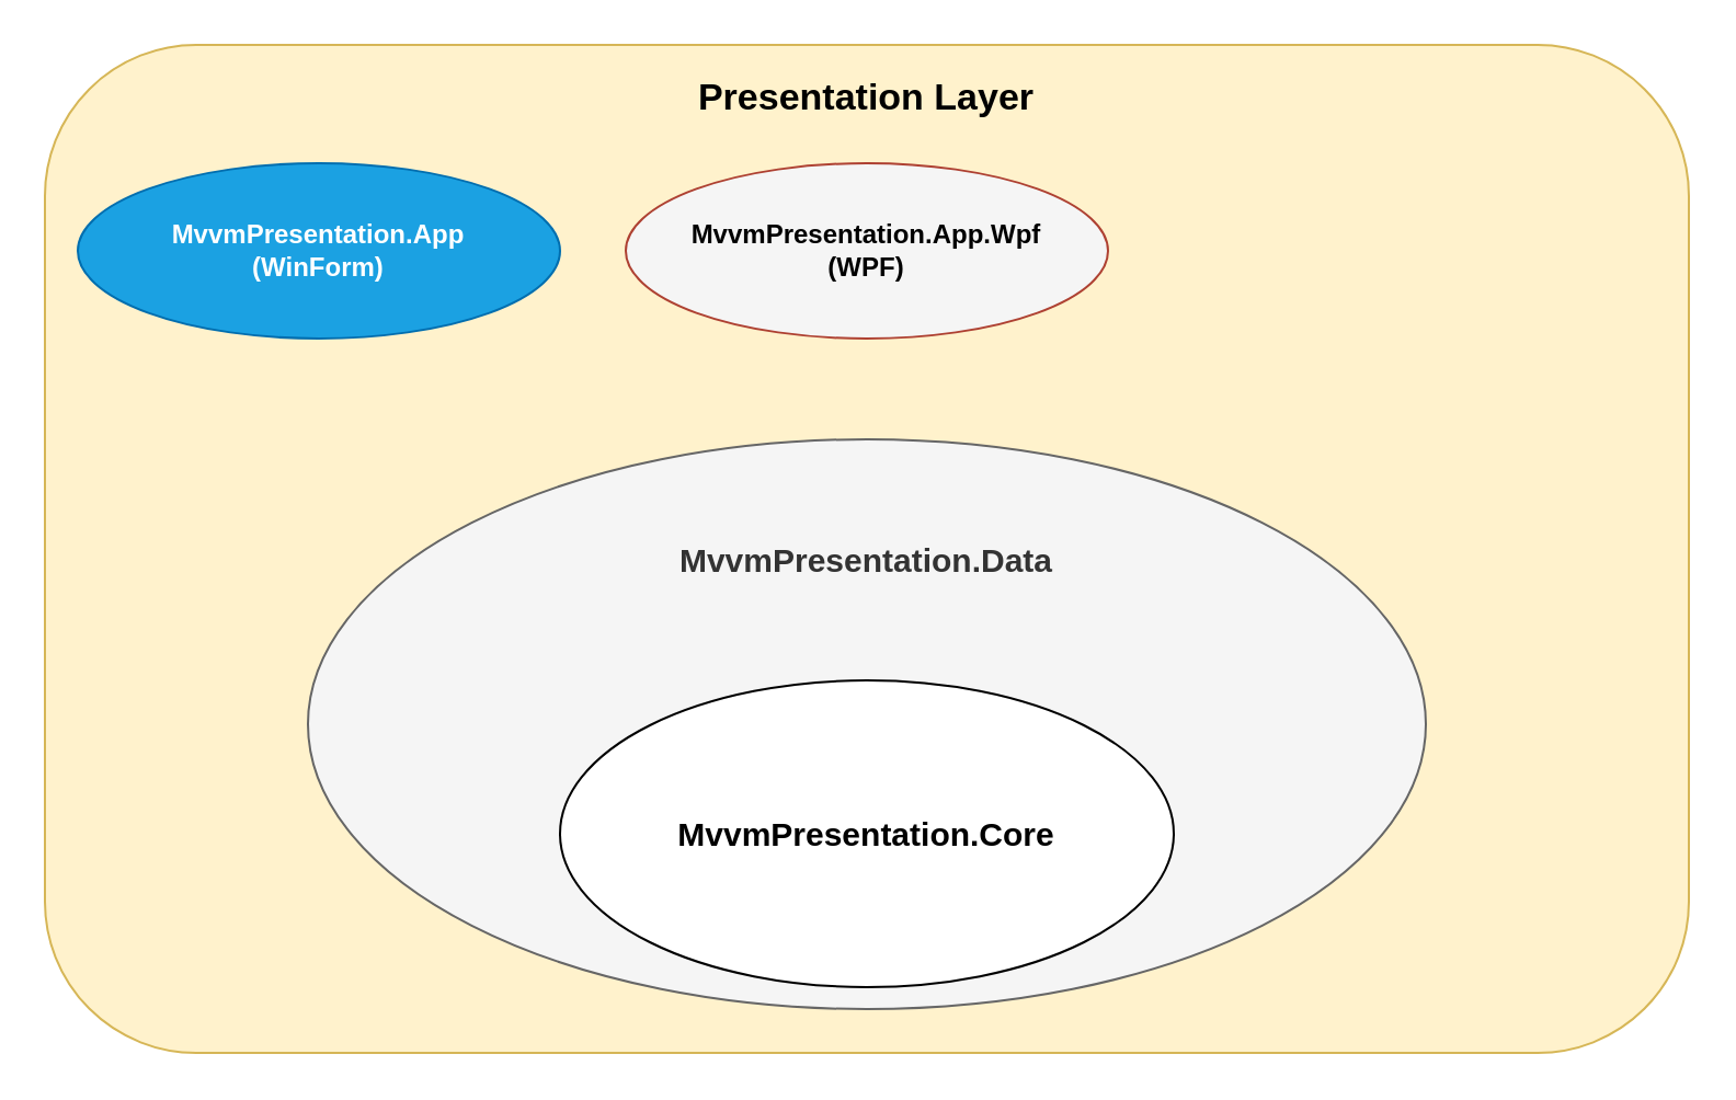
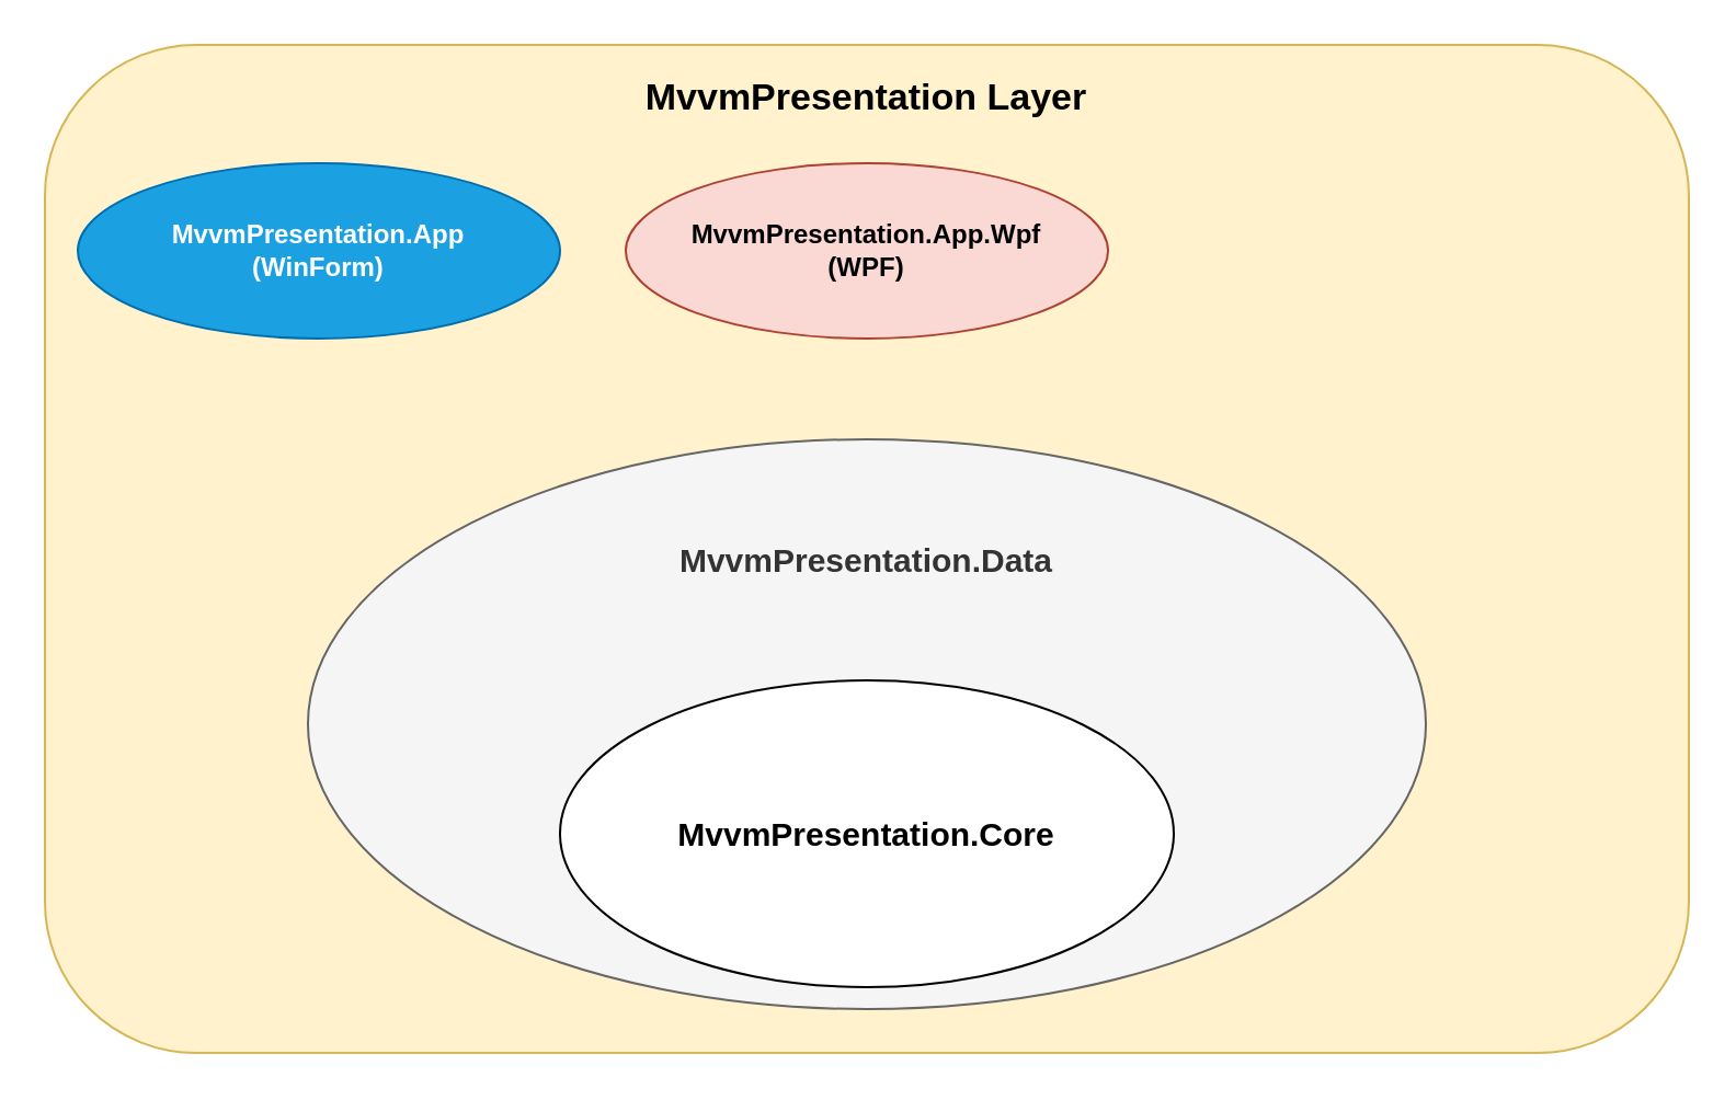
- <mxCell id="2" value="Presentation Layer" style="rounded=1;whiteSpace=wrap;html=1;fontSize=17;fillColor=#fff2cc;strokeColor=#d6b656;verticalAlign=top;spacingTop=8;fontStyle=1" vertex="1" parent="1"><mxGeometry x="20" y="20" width="750" height="460" as="geometry" /></mxCell>
+ <mxCell id="2" value="MvvmPresentation Layer" style="rounded=1;whiteSpace=wrap;html=1;fontSize=17;fillColor=#fff2cc;strokeColor=#d6b656;verticalAlign=top;spacingTop=8;fontStyle=1" vertex="1" parent="1"><mxGeometry x="20" y="20" width="750" height="460" as="geometry" /></mxCell>
- <mxCell id="6" value="MvvmPresentation.App.Wpf&lt;br&gt;(WPF)" style="ellipse;whiteSpace=wrap;html=1;fontStyle=1;fillColor=#f5f5f5;strokeColor=#ae4132;" vertex="1" parent="1"><mxGeometry x="285" y="74" width="220" height="80" as="geometry" /></mxCell>
+ <mxCell id="6" value="MvvmPresentation.App.Wpf&lt;br&gt;(WPF)" style="ellipse;whiteSpace=wrap;html=1;fontStyle=1;fillColor=#fad9d5;strokeColor=#ae4132;" vertex="1" parent="1"><mxGeometry x="285" y="74" width="220" height="80" as="geometry" /></mxCell>
